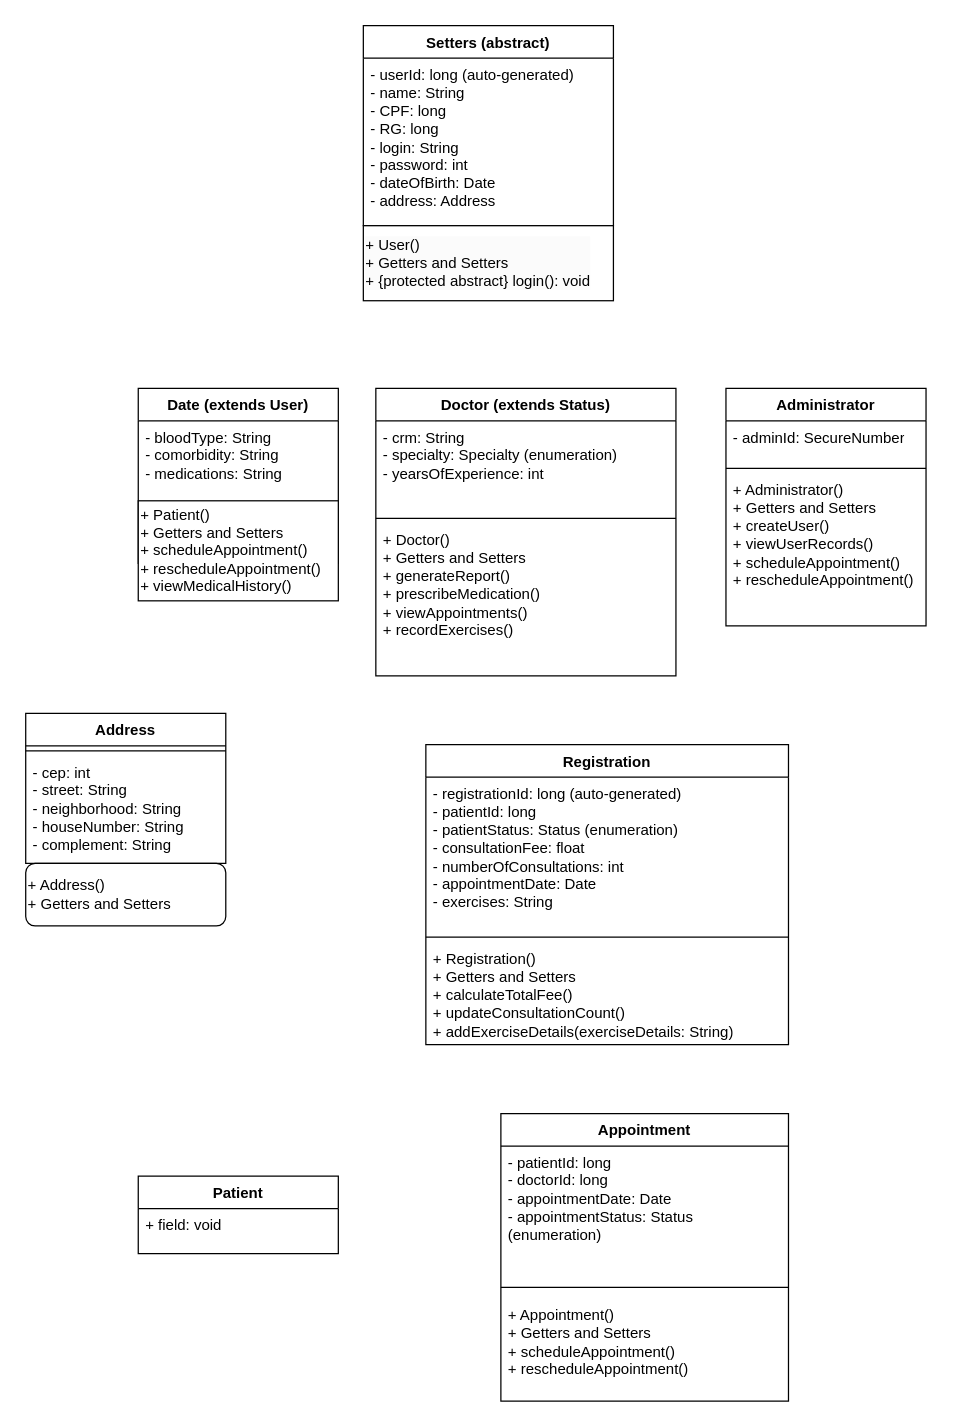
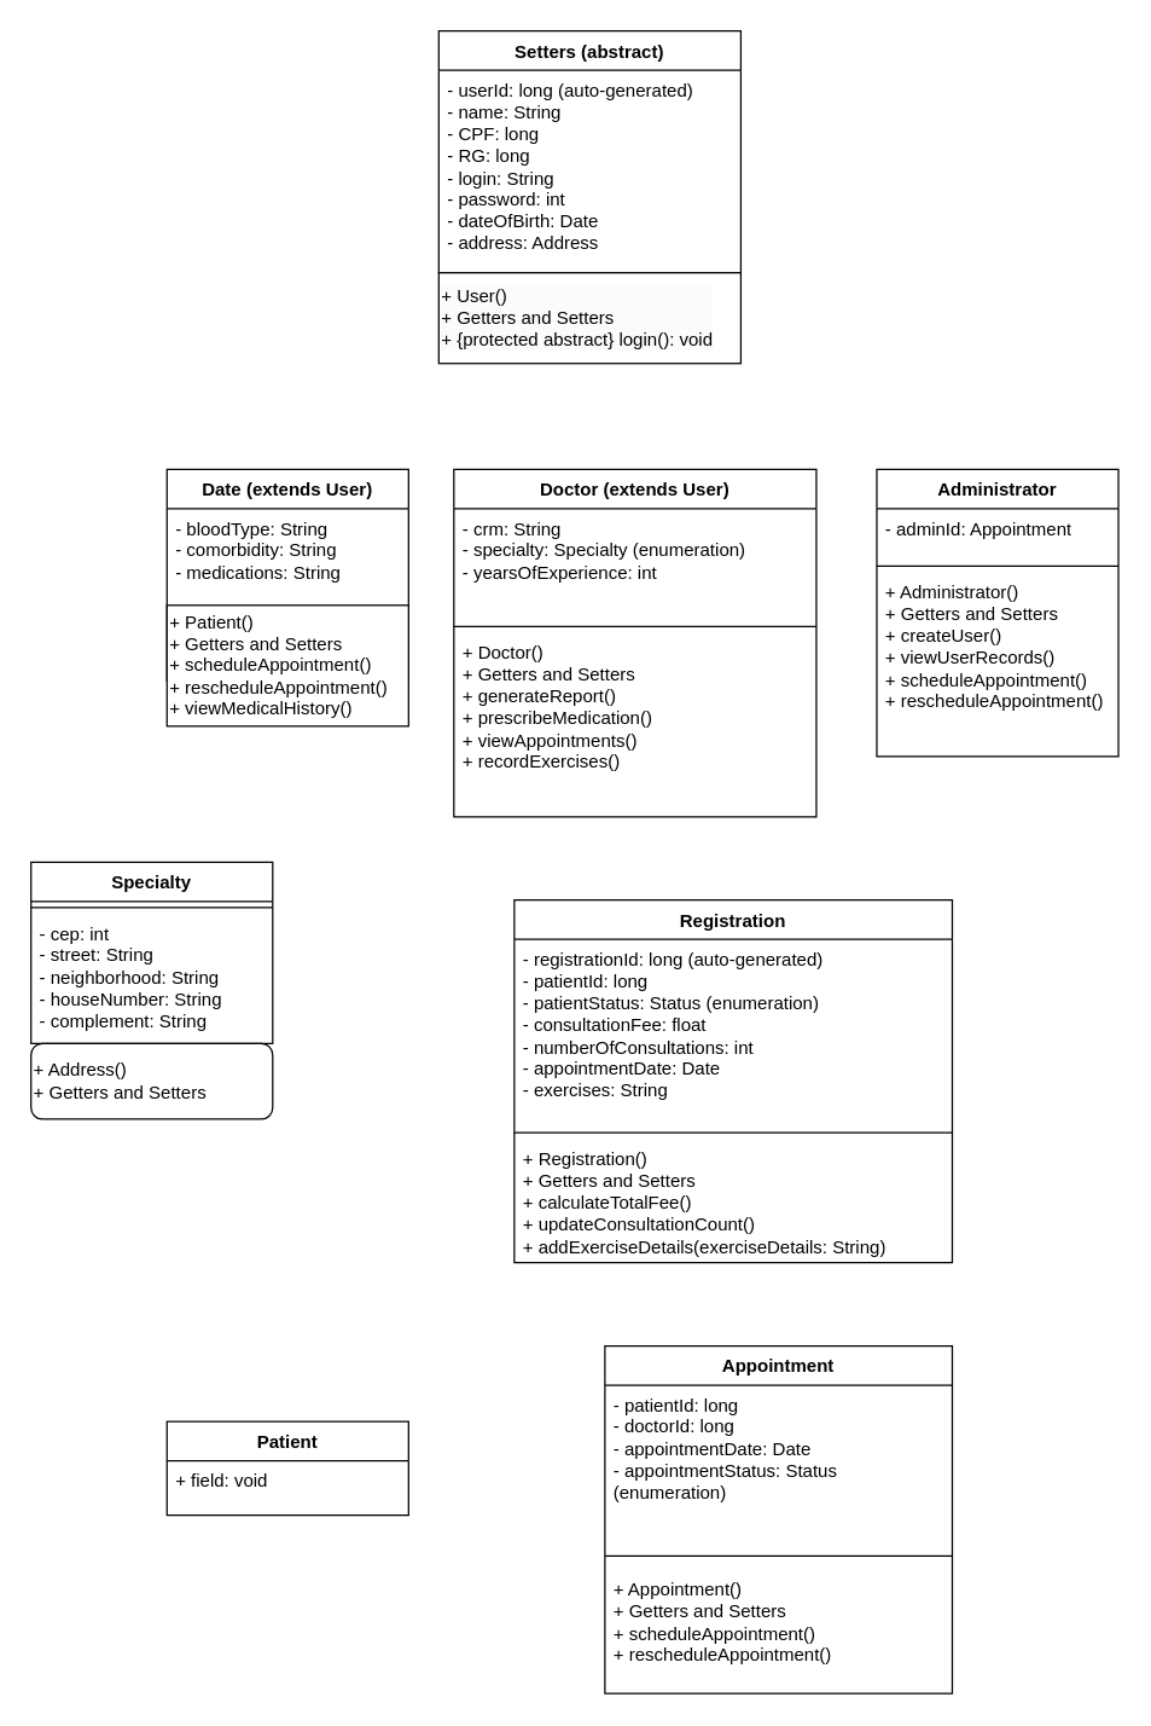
- <mxCell id="7" value="Doctor (extends Status)" style="swimlane;fontStyle=1;align=center;verticalAlign=top;childLayout=stackLayout;horizontal=1;startSize=26;horizontalStack=0;resizeParent=1;resizeParentMax=0;resizeLast=0;collapsible=1;marginBottom=0;whiteSpace=wrap;html=1;" vertex="1" parent="1"><mxGeometry x="300" y="310" width="240" height="230" as="geometry" /></mxCell>
+ <mxCell id="7" value="Doctor (extends User)" style="swimlane;fontStyle=1;align=center;verticalAlign=top;childLayout=stackLayout;horizontal=1;startSize=26;horizontalStack=0;resizeParent=1;resizeParentMax=0;resizeLast=0;collapsible=1;marginBottom=0;whiteSpace=wrap;html=1;" vertex="1" parent="1"><mxGeometry x="300" y="310" width="240" height="230" as="geometry" /></mxCell>
- <mxCell id="12" value="&lt;div&gt;- adminId: SecureNumber&lt;/div&gt;&lt;div&gt;&lt;br&gt;&lt;/div&gt;" style="text;strokeColor=none;fillColor=none;align=left;verticalAlign=top;spacingLeft=4;spacingRight=4;overflow=hidden;rotatable=0;points=[[0,0.5],[1,0.5]];portConstraint=eastwest;whiteSpace=wrap;html=1;" vertex="1" parent="11"><mxGeometry y="26" width="160" height="34" as="geometry" /></mxCell>
+ <mxCell id="12" value="&lt;div&gt;- adminId: Appointment&lt;/div&gt;&lt;div&gt;&lt;br&gt;&lt;/div&gt;" style="text;strokeColor=none;fillColor=none;align=left;verticalAlign=top;spacingLeft=4;spacingRight=4;overflow=hidden;rotatable=0;points=[[0,0.5],[1,0.5]];portConstraint=eastwest;whiteSpace=wrap;html=1;" vertex="1" parent="11"><mxGeometry y="26" width="160" height="34" as="geometry" /></mxCell>
- <mxCell id="17" value="Address" style="swimlane;fontStyle=1;align=center;verticalAlign=top;childLayout=stackLayout;horizontal=1;startSize=26;horizontalStack=0;resizeParent=1;resizeParentMax=0;resizeLast=0;collapsible=1;marginBottom=0;whiteSpace=wrap;html=1;" vertex="1" parent="1"><mxGeometry x="20" y="570" width="160" height="120" as="geometry" /></mxCell>
+ <mxCell id="17" value="Specialty" style="swimlane;fontStyle=1;align=center;verticalAlign=top;childLayout=stackLayout;horizontal=1;startSize=26;horizontalStack=0;resizeParent=1;resizeParentMax=0;resizeLast=0;collapsible=1;marginBottom=0;whiteSpace=wrap;html=1;" vertex="1" parent="1"><mxGeometry x="20" y="570" width="160" height="120" as="geometry" /></mxCell>
